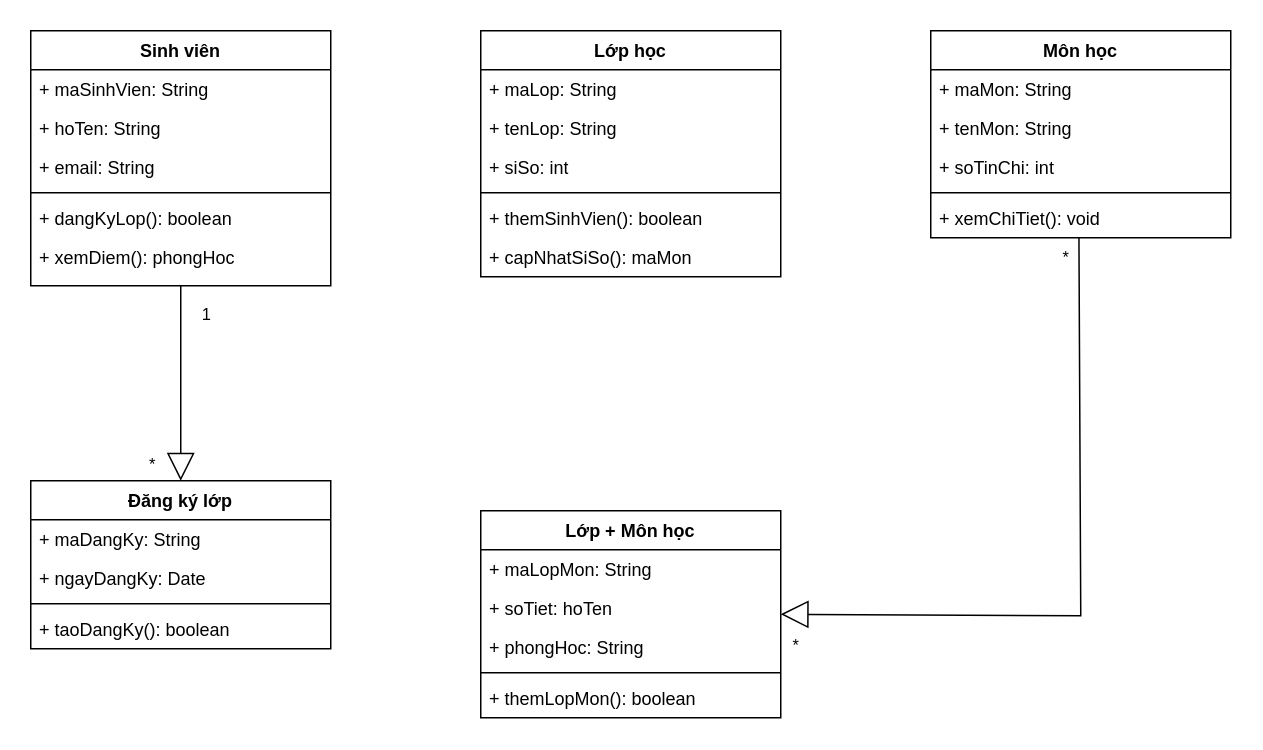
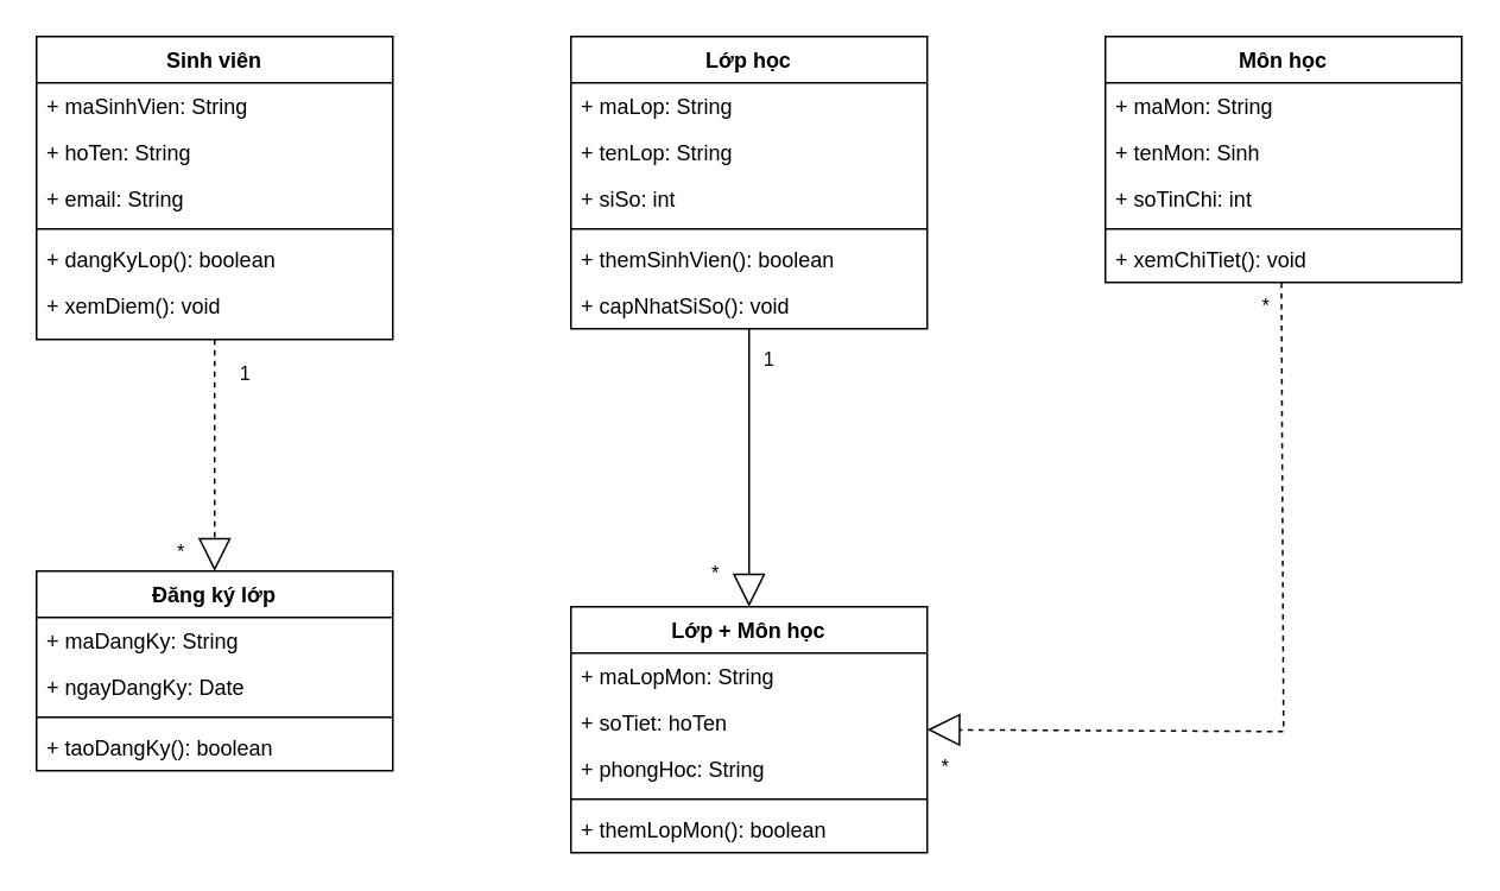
- <mxCell id="18" value="+ tenMon: String" style="text;strokeColor=none;fillColor=none;align=left;verticalAlign=top;spacingLeft=4;spacingRight=4;overflow=hidden;rotatable=0;points=[[0,0.5],[1,0.5]];portConstraint=eastwest;whiteSpace=wrap;html=1;" parent="16" vertex="1"><mxGeometry y="52" width="200" height="26" as="geometry" /></mxCell>
+ <mxCell id="18" value="+ tenMon: Sinh" style="text;strokeColor=none;fillColor=none;align=left;verticalAlign=top;spacingLeft=4;spacingRight=4;overflow=hidden;rotatable=0;points=[[0,0.5],[1,0.5]];portConstraint=eastwest;whiteSpace=wrap;html=1;" parent="16" vertex="1"><mxGeometry y="52" width="200" height="26" as="geometry" /></mxCell>
- <mxCell id="8" value="+ xemDiem(): phongHoc" style="text;strokeColor=none;fillColor=none;align=left;verticalAlign=top;spacingLeft=4;spacingRight=4;overflow=hidden;rotatable=0;points=[[0,0.5],[1,0.5]];portConstraint=eastwest;whiteSpace=wrap;html=1;" parent="2" vertex="1"><mxGeometry y="138" width="200" height="32" as="geometry" /></mxCell>
+ <mxCell id="8" value="+ xemDiem(): void" style="text;strokeColor=none;fillColor=none;align=left;verticalAlign=top;spacingLeft=4;spacingRight=4;overflow=hidden;rotatable=0;points=[[0,0.5],[1,0.5]];portConstraint=eastwest;whiteSpace=wrap;html=1;" parent="2" vertex="1"><mxGeometry y="138" width="200" height="32" as="geometry" /></mxCell>
- <mxCell id="15" value="+ capNhatSiSo(): maMon" style="text;strokeColor=none;fillColor=none;align=left;verticalAlign=top;spacingLeft=4;spacingRight=4;overflow=hidden;rotatable=0;points=[[0,0.5],[1,0.5]];portConstraint=eastwest;whiteSpace=wrap;html=1;" parent="9" vertex="1"><mxGeometry y="138" width="200" height="26" as="geometry" /></mxCell>
+ <mxCell id="15" value="+ capNhatSiSo(): void" style="text;strokeColor=none;fillColor=none;align=left;verticalAlign=top;spacingLeft=4;spacingRight=4;overflow=hidden;rotatable=0;points=[[0,0.5],[1,0.5]];portConstraint=eastwest;whiteSpace=wrap;html=1;" parent="9" vertex="1"><mxGeometry y="138" width="200" height="26" as="geometry" /></mxCell>
- <mxCell id="33" value="" style="endArrow=block;endSize=16;endFill=0;html=1;rounded=0;exitX=0.5;exitY=1;exitDx=0;exitDy=0;entryX=0.5;entryY=0;entryDx=0;entryDy=0;" parent="1" source="2" target="22" edge="1"><mxGeometry width="160" relative="1" as="geometry"><mxPoint x="120" y="176" as="sourcePoint" /><mxPoint x="220" y="320" as="targetPoint" /></mxGeometry></mxCell>
+ <mxCell id="33" value="" style="endArrow=block;endSize=16;endFill=0;html=1;rounded=0;exitX=0.5;exitY=1;exitDx=0;exitDy=0;entryX=0.5;entryY=0;entryDx=0;entryDy=0;dashed=1;" parent="1" source="2" target="22" edge="1"><mxGeometry width="160" relative="1" as="geometry"><mxPoint x="120" y="176" as="sourcePoint" /><mxPoint x="220" y="320" as="targetPoint" /></mxGeometry></mxCell>
+ <mxCell id="36" value="" style="endArrow=block;endSize=16;endFill=0;html=1;rounded=0;exitX=0.5;exitY=1;exitDx=0;exitDy=0;entryX=0.5;entryY=0;entryDx=0;entryDy=0;" parent="1" source="9" target="27" edge="1"><mxGeometry width="160" relative="1" as="geometry"><mxPoint x="420" y="176" as="sourcePoint" /><mxPoint x="570" y="320" as="targetPoint" /></mxGeometry></mxCell>
+ <mxCell id="37" value="1" style="edgeLabel;html=1;align=center;verticalAlign=middle;resizable=0;points=[];" parent="36" vertex="1" connectable="0"><mxGeometry x="-0.2" y="1" relative="1" as="geometry"><mxPoint x="9" y="-46" as="offset" /></mxGeometry></mxCell>
+ <mxCell id="38" value="*" style="edgeLabel;html=1;align=center;verticalAlign=middle;resizable=0;points=[];" parent="36" vertex="1" connectable="0"><mxGeometry x="-0.1" y="-1" relative="1" as="geometry"><mxPoint x="-19" y="66" as="offset" /></mxGeometry></mxCell>
- <mxCell id="39" value="" style="endArrow=block;endSize=16;endFill=0;html=1;rounded=0;exitX=0.494;exitY=1.009;exitDx=0;exitDy=0;entryX=1;entryY=0.5;entryDx=0;entryDy=0;exitPerimeter=0;" parent="1" source="21" target="27" edge="1"><mxGeometry width="160" relative="1" as="geometry"><mxPoint x="620" y="85" as="sourcePoint" /><mxPoint x="470" y="385" as="targetPoint" /><Array as="points"><mxPoint x="720" y="410" /></Array></mxGeometry></mxCell>
+ <mxCell id="39" value="" style="endArrow=block;endSize=16;endFill=0;html=1;rounded=0;exitX=0.494;exitY=1.009;exitDx=0;exitDy=0;entryX=1;entryY=0.5;entryDx=0;entryDy=0;exitPerimeter=0;dashed=1;" parent="1" source="21" target="27" edge="1"><mxGeometry width="160" relative="1" as="geometry"><mxPoint x="620" y="85" as="sourcePoint" /><mxPoint x="470" y="385" as="targetPoint" /><Array as="points"><mxPoint x="720" y="410" /></Array></mxGeometry></mxCell>
